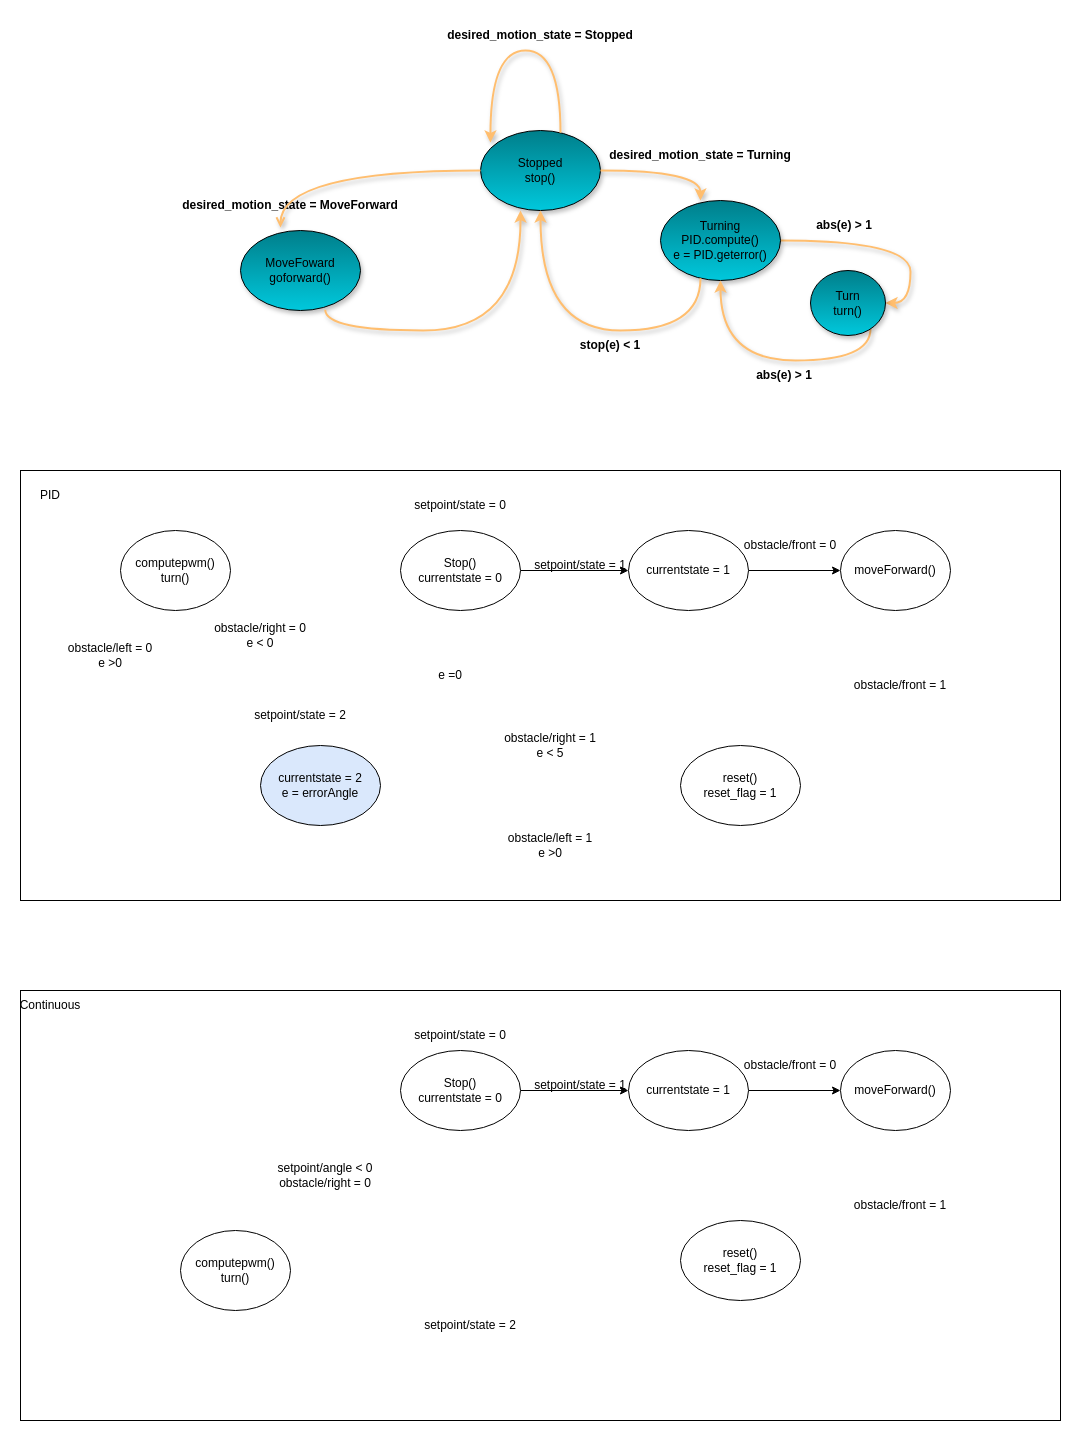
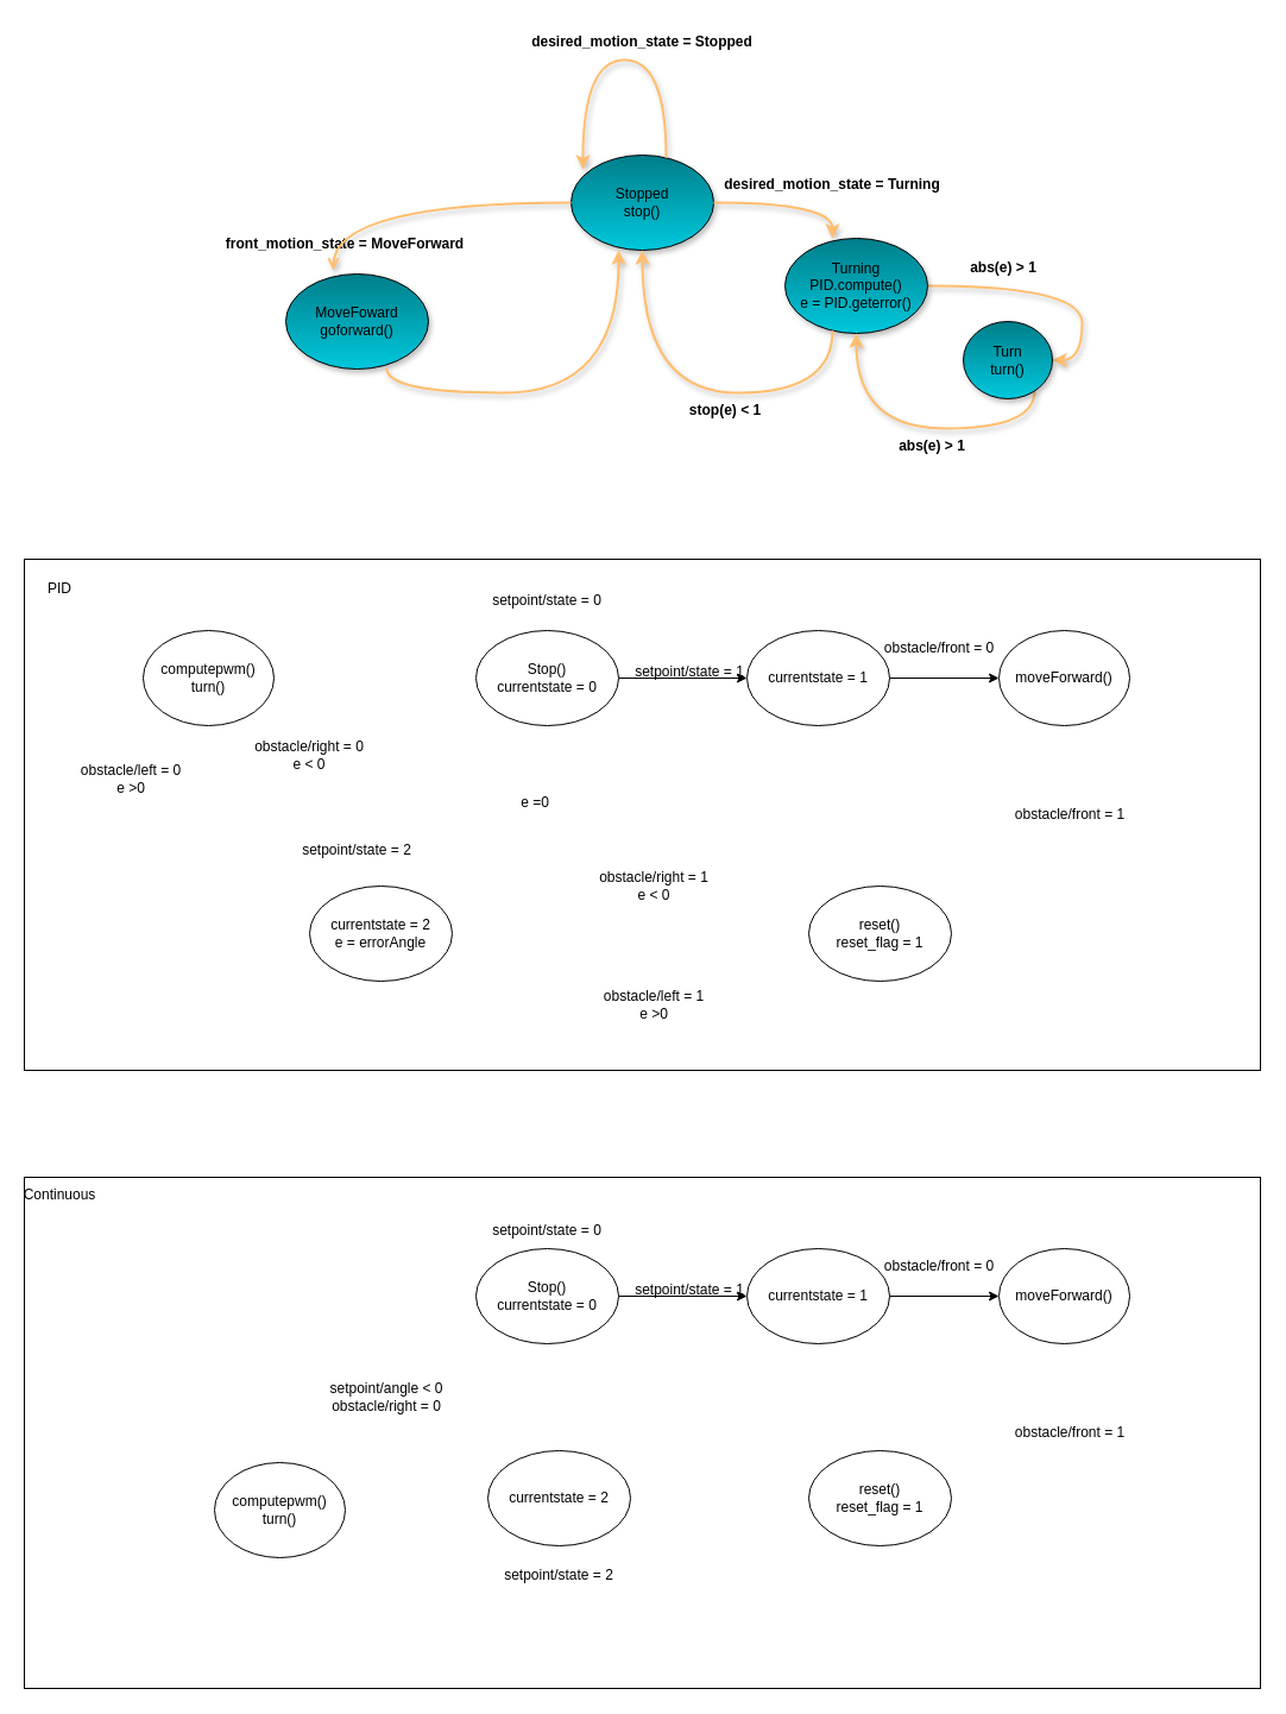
- <mxCell id="15" value="&lt;b&gt;desired_motion_state = MoveForward&lt;/b&gt;" style="text;html=1;align=center;verticalAlign=middle;whiteSpace=wrap;rounded=0;" parent="1" vertex="1"><mxGeometry x="180" y="190" width="220" height="30" as="geometry" /></mxCell>
+ <mxCell id="15" value="&lt;b&gt;front_motion_state = MoveForward&lt;/b&gt;" style="text;html=1;align=center;verticalAlign=middle;whiteSpace=wrap;rounded=0;" parent="1" vertex="1"><mxGeometry x="180" y="190" width="220" height="30" as="geometry" /></mxCell>
- <mxCell id="33" value="&lt;div&gt;obstacle/right = 1&lt;/div&gt;&lt;div&gt;e &amp;lt; 5&lt;br&gt;&lt;/div&gt;" style="text;html=1;align=center;verticalAlign=middle;whiteSpace=wrap;rounded=0;" vertex="1" parent="1"><mxGeometry x="490" y="730" width="120" height="30" as="geometry" /></mxCell>
+ <mxCell id="33" value="&lt;div&gt;obstacle/right = 1&lt;/div&gt;&lt;div&gt;e &amp;lt; 0&lt;br&gt;&lt;/div&gt;" style="text;html=1;align=center;verticalAlign=middle;whiteSpace=wrap;rounded=0;" vertex="1" parent="1"><mxGeometry x="490" y="730" width="120" height="30" as="geometry" /></mxCell>
- <mxCell id="31" value="&lt;div&gt;currentstate = 2&lt;br&gt;&lt;/div&gt;e = errorAngle" style="ellipse;whiteSpace=wrap;html=1;fillColor=#dae8fc;" vertex="1" parent="1"><mxGeometry x="260" y="745" width="120" height="80" as="geometry" /></mxCell>
+ <mxCell id="31" value="&lt;div&gt;currentstate = 2&lt;br&gt;&lt;/div&gt;e = errorAngle" style="ellipse;whiteSpace=wrap;html=1;" vertex="1" parent="1"><mxGeometry x="260" y="745" width="120" height="80" as="geometry" /></mxCell>
+ <mxCell id="51" value="&lt;div&gt;currentstate = 2&lt;br&gt;&lt;/div&gt;" style="ellipse;whiteSpace=wrap;html=1;" vertex="1" parent="1"><mxGeometry x="410" y="1220" width="120" height="80" as="geometry" /></mxCell>
